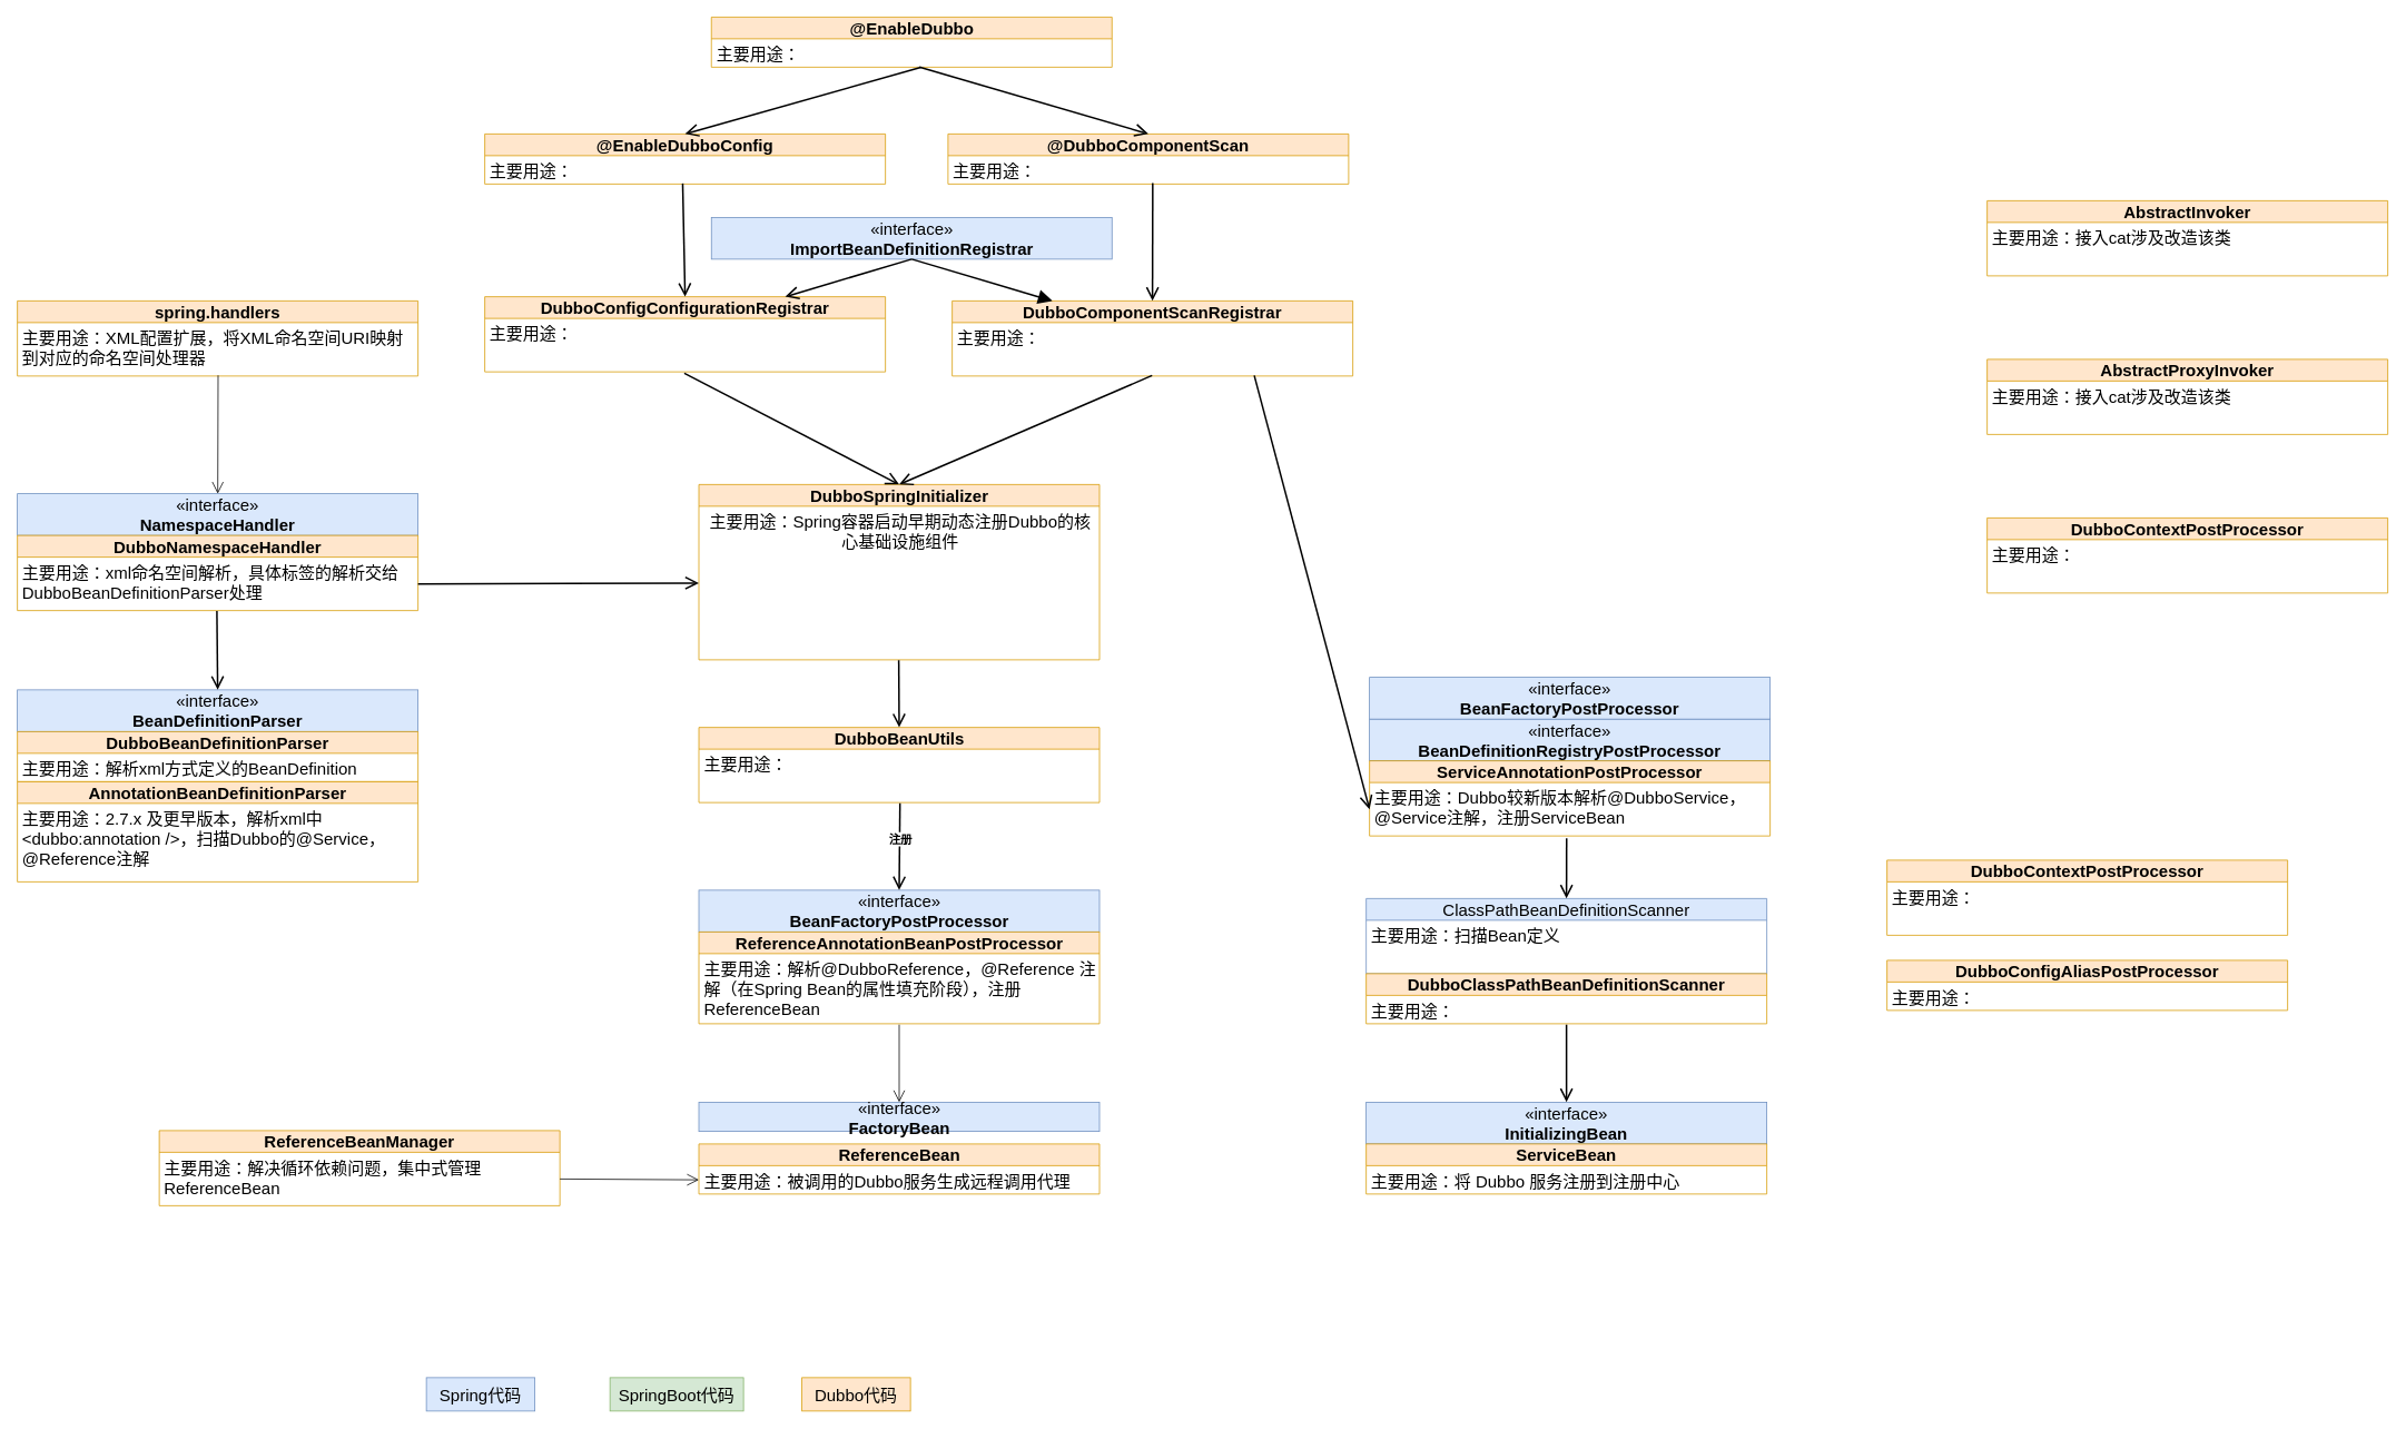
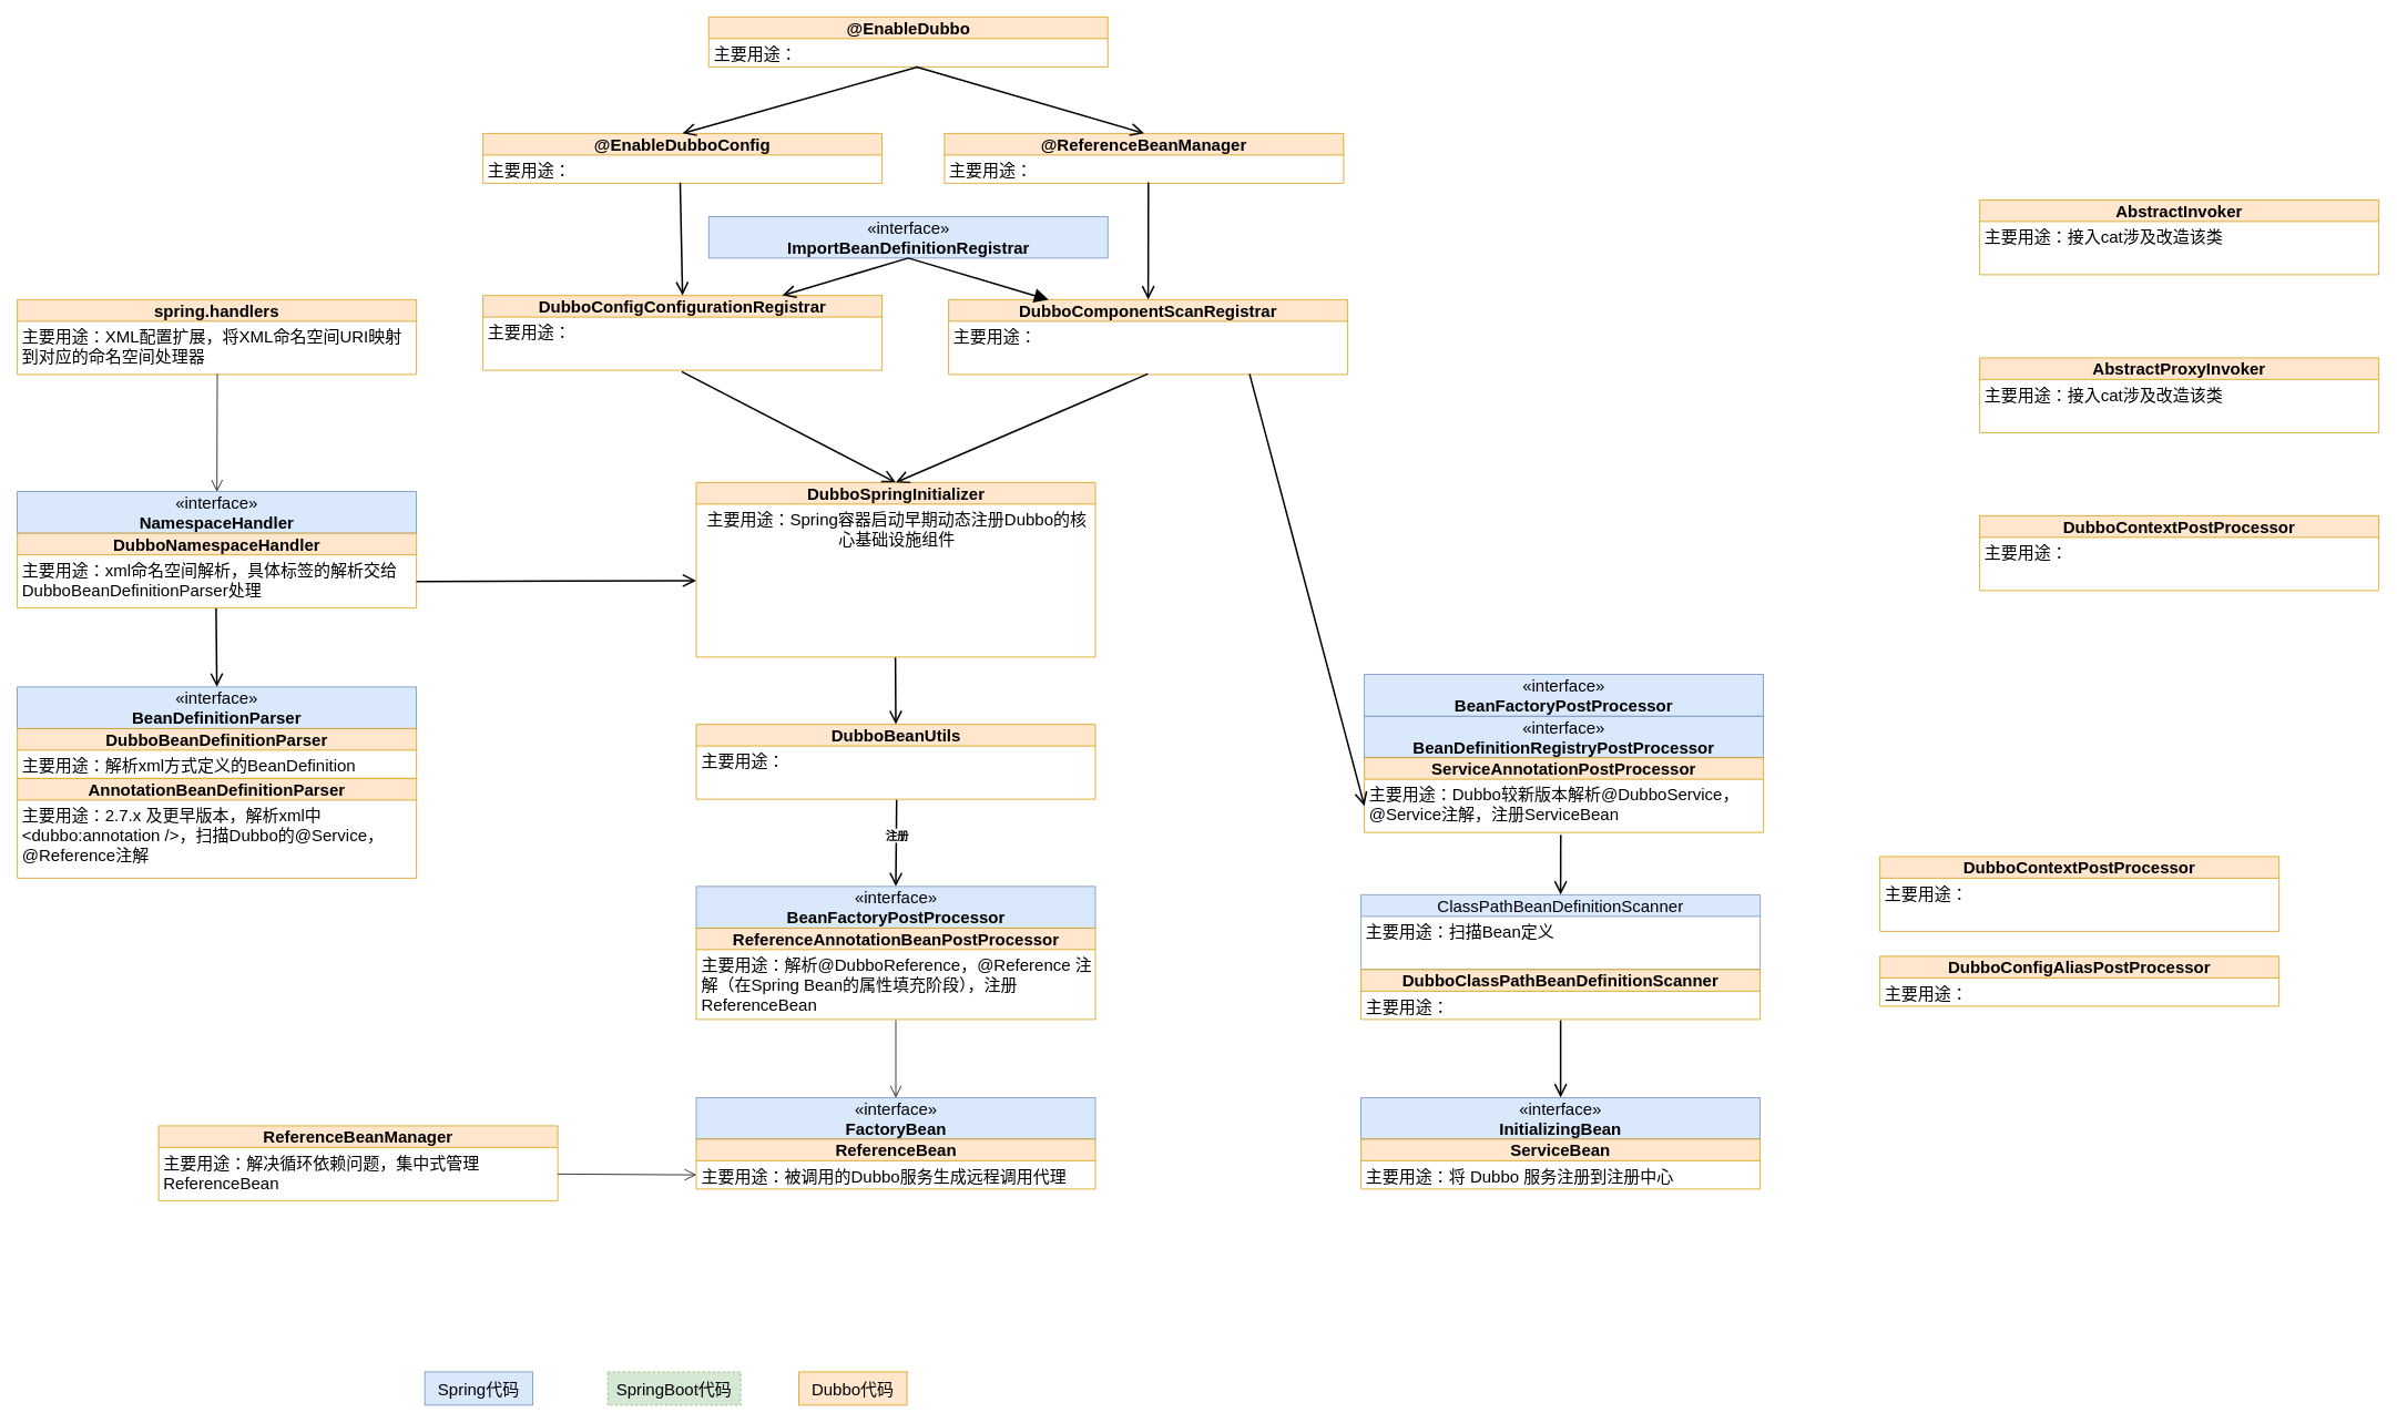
- <mxCell id="32" value="&lt;span style=&quot;font-size: 20px;&quot;&gt;&lt;b&gt;@DubboComponentScan&lt;/b&gt;&lt;/span&gt;" style="swimlane;fontStyle=0;childLayout=stackLayout;horizontal=1;startSize=26;fillColor=#ffe6cc;horizontalStack=0;resizeParent=1;resizeParentMax=0;resizeLast=0;collapsible=1;marginBottom=0;whiteSpace=wrap;html=1;strokeColor=#d79b00;" parent="1" vertex="1"><mxGeometry x="1135" y="160" width="480" height="60" as="geometry" /></mxCell>
+ <mxCell id="32" value="&lt;span style=&quot;font-size: 20px;&quot;&gt;&lt;b&gt;@ReferenceBeanManager&lt;/b&gt;&lt;/span&gt;" style="swimlane;fontStyle=0;childLayout=stackLayout;horizontal=1;startSize=26;fillColor=#ffe6cc;horizontalStack=0;resizeParent=1;resizeParentMax=0;resizeLast=0;collapsible=1;marginBottom=0;whiteSpace=wrap;html=1;strokeColor=#d79b00;" parent="1" vertex="1"><mxGeometry x="1135" y="160" width="480" height="60" as="geometry" /></mxCell>
- <mxCell id="12" value="«interface»&lt;br&gt;&lt;b&gt;FactoryBean&lt;/b&gt;" style="html=1;whiteSpace=wrap;fontSize=20;fillColor=#dae8fc;strokeColor=#6c8ebf;" parent="1" vertex="1"><mxGeometry x="836.5" y="1320" width="480" height="35" as="geometry" /></mxCell>
+ <mxCell id="12" value="«interface»&lt;br&gt;&lt;b&gt;FactoryBean&lt;/b&gt;" style="html=1;whiteSpace=wrap;fontSize=20;fillColor=#dae8fc;strokeColor=#6c8ebf;" parent="1" vertex="1"><mxGeometry x="836.5" y="1320" width="480" height="50" as="geometry" /></mxCell>
- <mxCell id="49" value="SpringBoot代码" style="rounded=0;whiteSpace=wrap;html=1;fontSize=20;fillColor=#d5e8d4;strokeColor=#82b366;" parent="1" vertex="1"><mxGeometry x="730" y="1650" width="160" height="40" as="geometry" /></mxCell>
+ <mxCell id="49" value="SpringBoot代码" style="rounded=0;whiteSpace=wrap;html=1;fontSize=20;fillColor=#d5e8d4;strokeColor=#82b366;dashed=1;" parent="1" vertex="1"><mxGeometry x="730" y="1650" width="160" height="40" as="geometry" /></mxCell>
